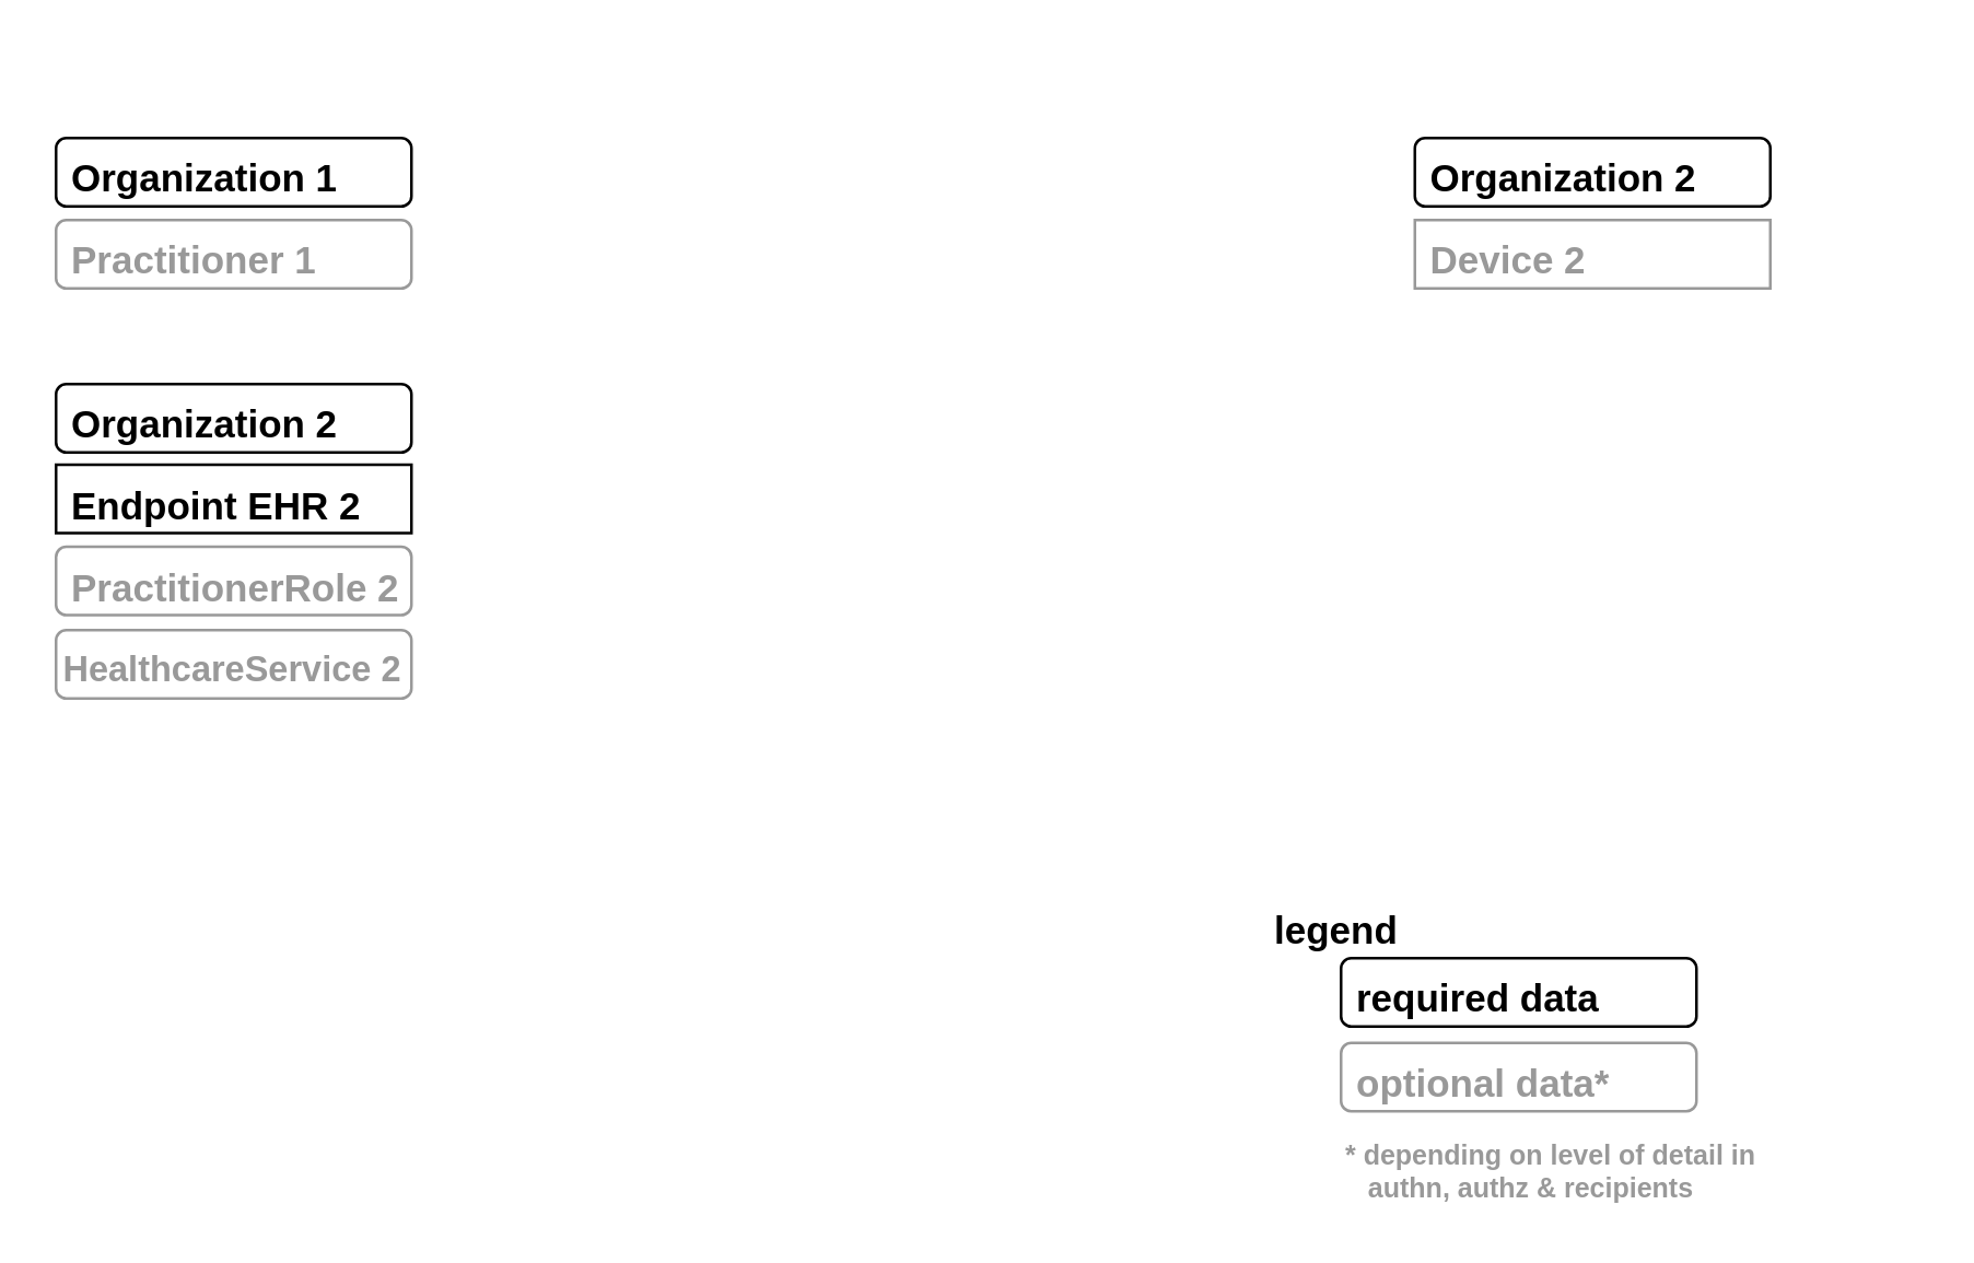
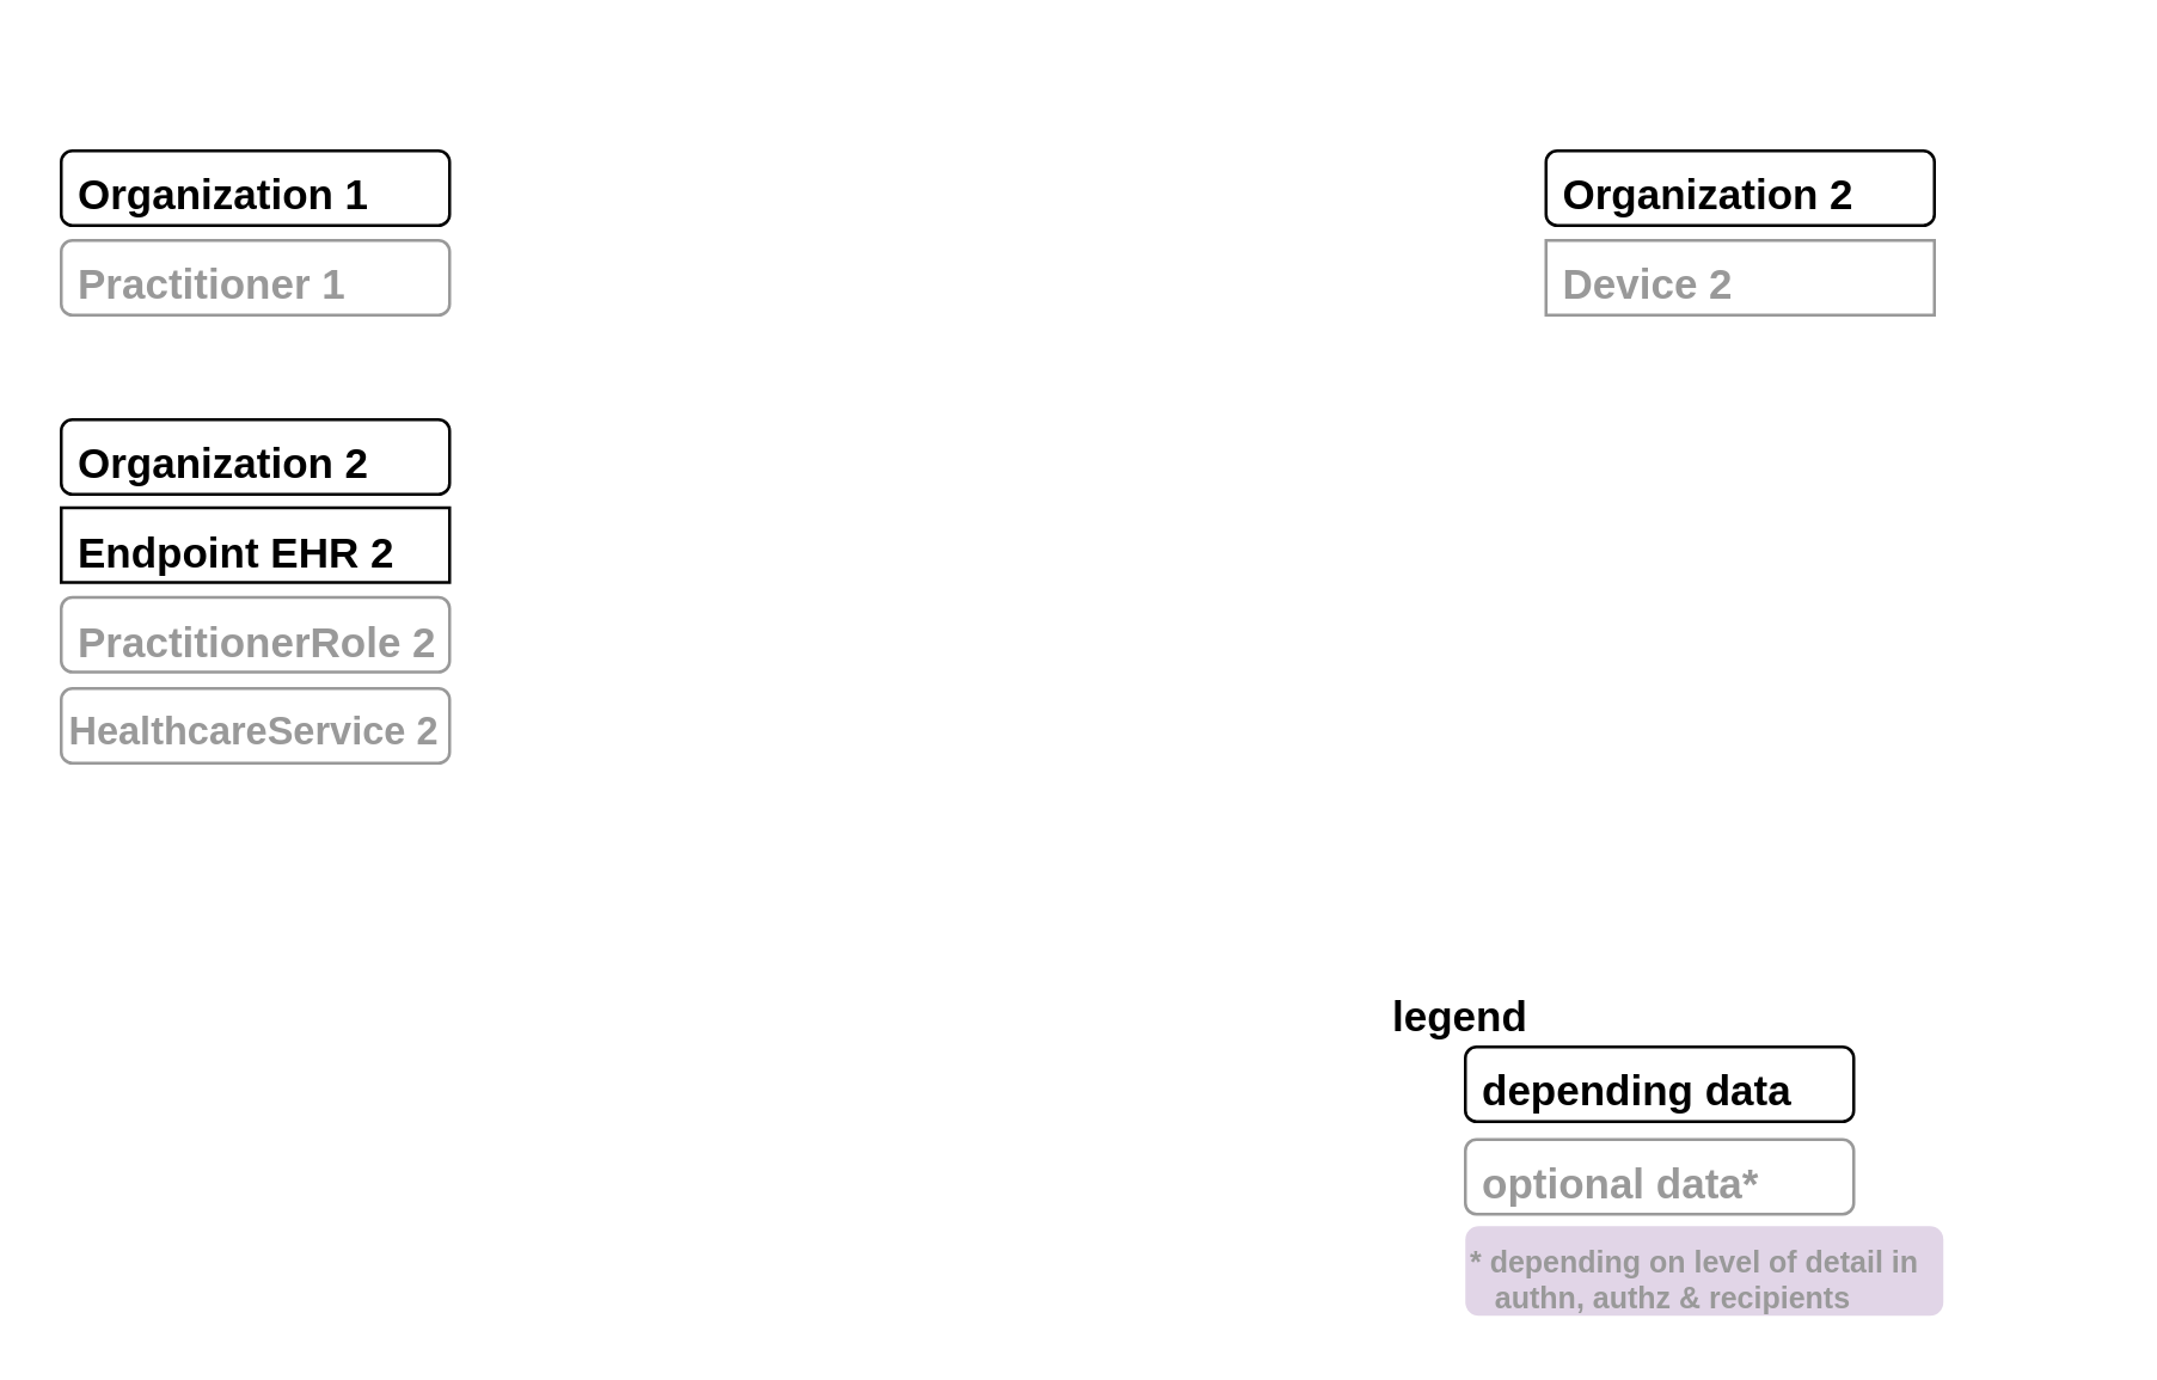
- <mxCell id="10" value="required data" style="rounded=1;whiteSpace=wrap;html=1;align=left;verticalAlign=top;spacingTop=0;spacing=2;spacingLeft=4;fontSize=14;fontStyle=1;strokeColor=#000000;" vertex="1" parent="1"><mxGeometry x="490" y="350" width="130" height="25" as="geometry" /></mxCell>
+ <mxCell id="10" value="depending data" style="rounded=1;whiteSpace=wrap;html=1;align=left;verticalAlign=top;spacingTop=0;spacing=2;spacingLeft=4;fontSize=14;fontStyle=1;strokeColor=#000000;" vertex="1" parent="1"><mxGeometry x="490" y="350" width="130" height="25" as="geometry" /></mxCell>
- <mxCell id="13" value="* depending on level of detail in&amp;nbsp;&lt;div style=&quot;font-size: 10px;&quot;&gt;&amp;nbsp; &amp;nbsp;authn, authz &amp;amp; recipients&lt;/div&gt;" style="rounded=1;whiteSpace=wrap;html=1;align=left;verticalAlign=top;spacingTop=0;spacing=2;spacingLeft=0;fontSize=10;fontStyle=1;strokeColor=none;fontColor=#999999;" vertex="1" parent="1"><mxGeometry x="490" y="410" width="160" height="30" as="geometry" /></mxCell>
+ <mxCell id="13" value="* depending on level of detail in&amp;nbsp;&lt;div style=&quot;font-size: 10px;&quot;&gt;&amp;nbsp; &amp;nbsp;authn, authz &amp;amp; recipients&lt;/div&gt;" style="rounded=1;whiteSpace=wrap;html=1;align=left;verticalAlign=top;spacingTop=0;spacing=2;spacingLeft=0;fontSize=10;fontStyle=1;strokeColor=none;fontColor=#999999;fillColor=#e1d5e7;" vertex="1" parent="1"><mxGeometry x="490" y="410" width="160" height="30" as="geometry" /></mxCell>
